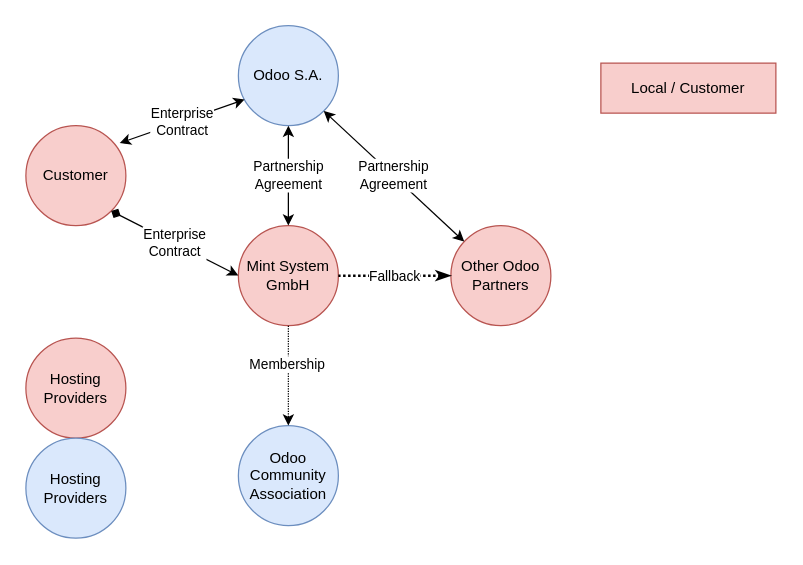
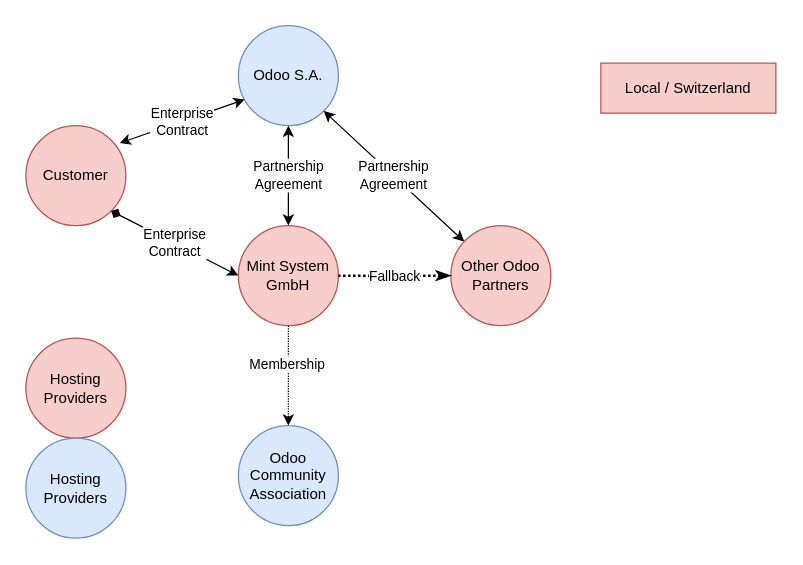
- <mxCell id="17" value="Local / Customer" style="rounded=0;whiteSpace=wrap;html=1;fillColor=#f8cecc;strokeColor=#b85450;" vertex="1" parent="1"><mxGeometry x="480" y="50" width="140" height="40" as="geometry" /></mxCell>
+ <mxCell id="17" value="Local / Switzerland" style="rounded=0;whiteSpace=wrap;html=1;fillColor=#f8cecc;strokeColor=#b85450;" vertex="1" parent="1"><mxGeometry x="480" y="50" width="140" height="40" as="geometry" /></mxCell>
